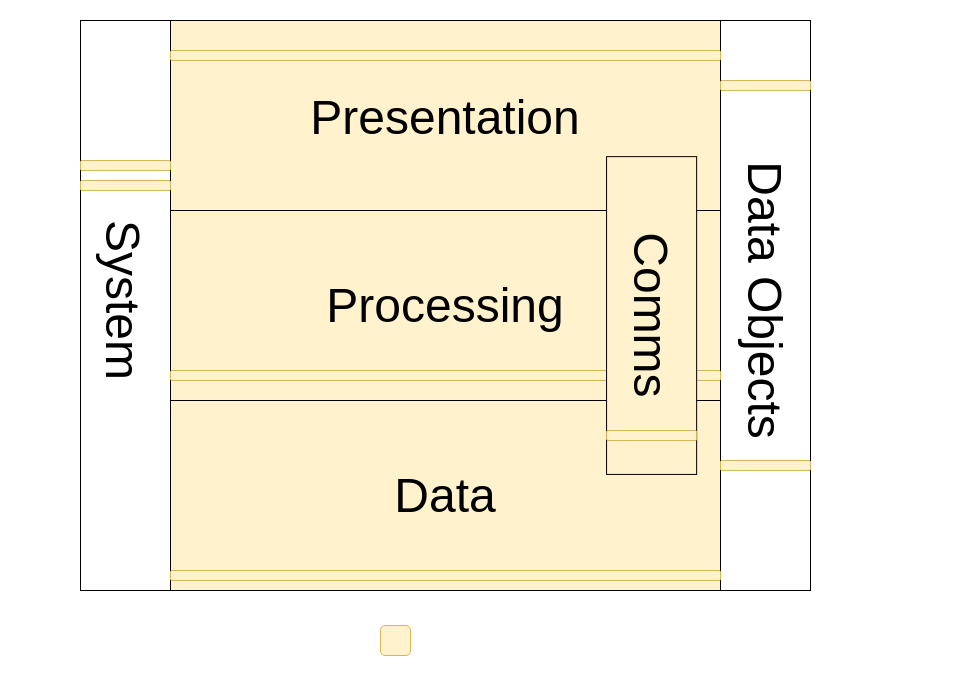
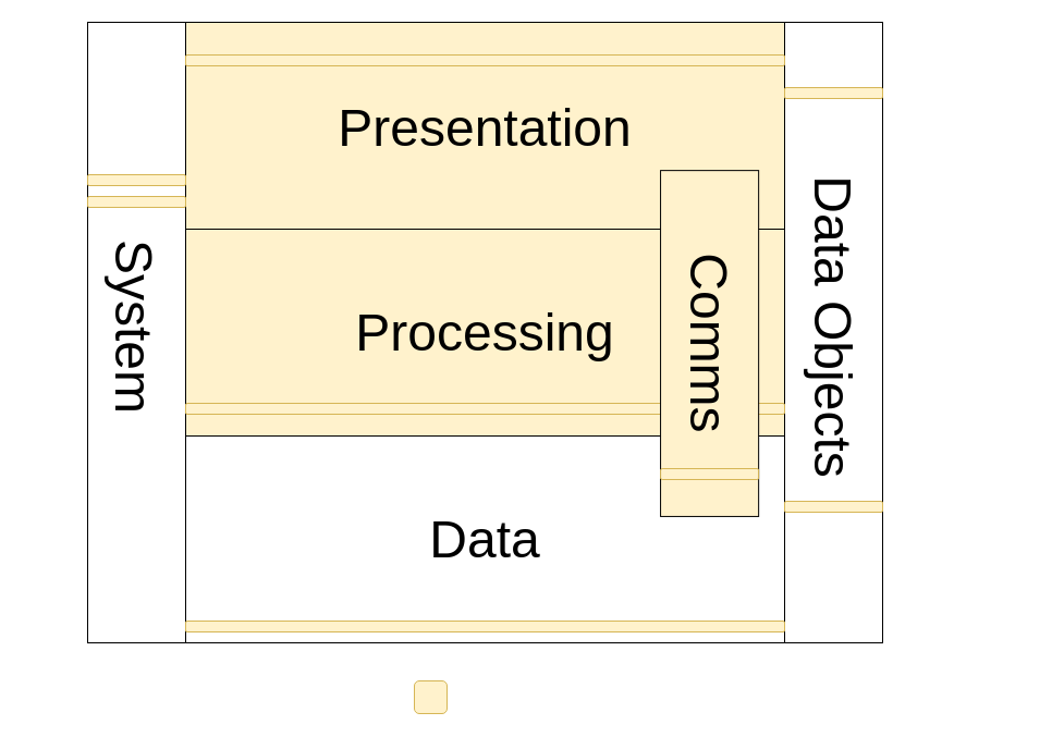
- <mxCell id="7" value="Data" style="rounded=0;whiteSpace=wrap;html=1;fontSize=48;fillColor=#fff2cc;" parent="1" vertex="1"><mxGeometry x="170" y="400" width="550" height="190" as="geometry" /></mxCell>
+ <mxCell id="7" value="Data" style="rounded=0;whiteSpace=wrap;html=1;fontSize=48;" parent="1" vertex="1"><mxGeometry x="170" y="400" width="550" height="190" as="geometry" /></mxCell>
